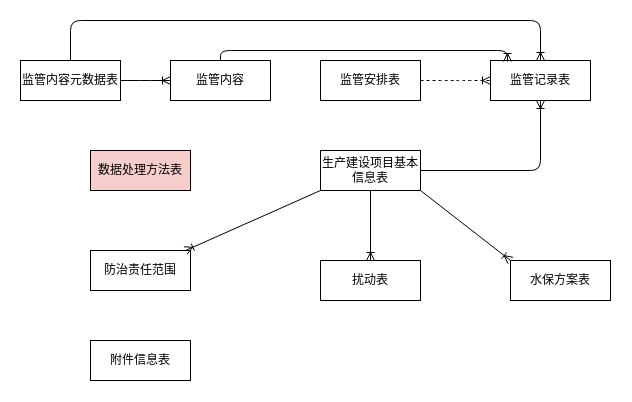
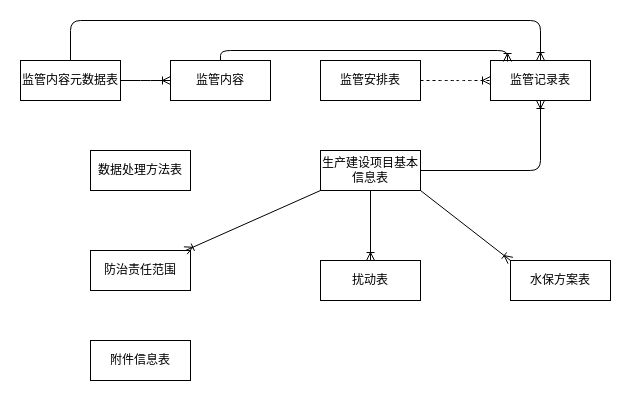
- <mxCell id="5" value="数据处理方法表" style="whiteSpace=wrap;html=1;align=center;fillColor=#f8cecc;" vertex="1" parent="1"><mxGeometry x="90" y="150" width="100" height="40" as="geometry" /></mxCell>
+ <mxCell id="5" value="数据处理方法表" style="whiteSpace=wrap;html=1;align=center;" vertex="1" parent="1"><mxGeometry x="90" y="150" width="100" height="40" as="geometry" /></mxCell>
